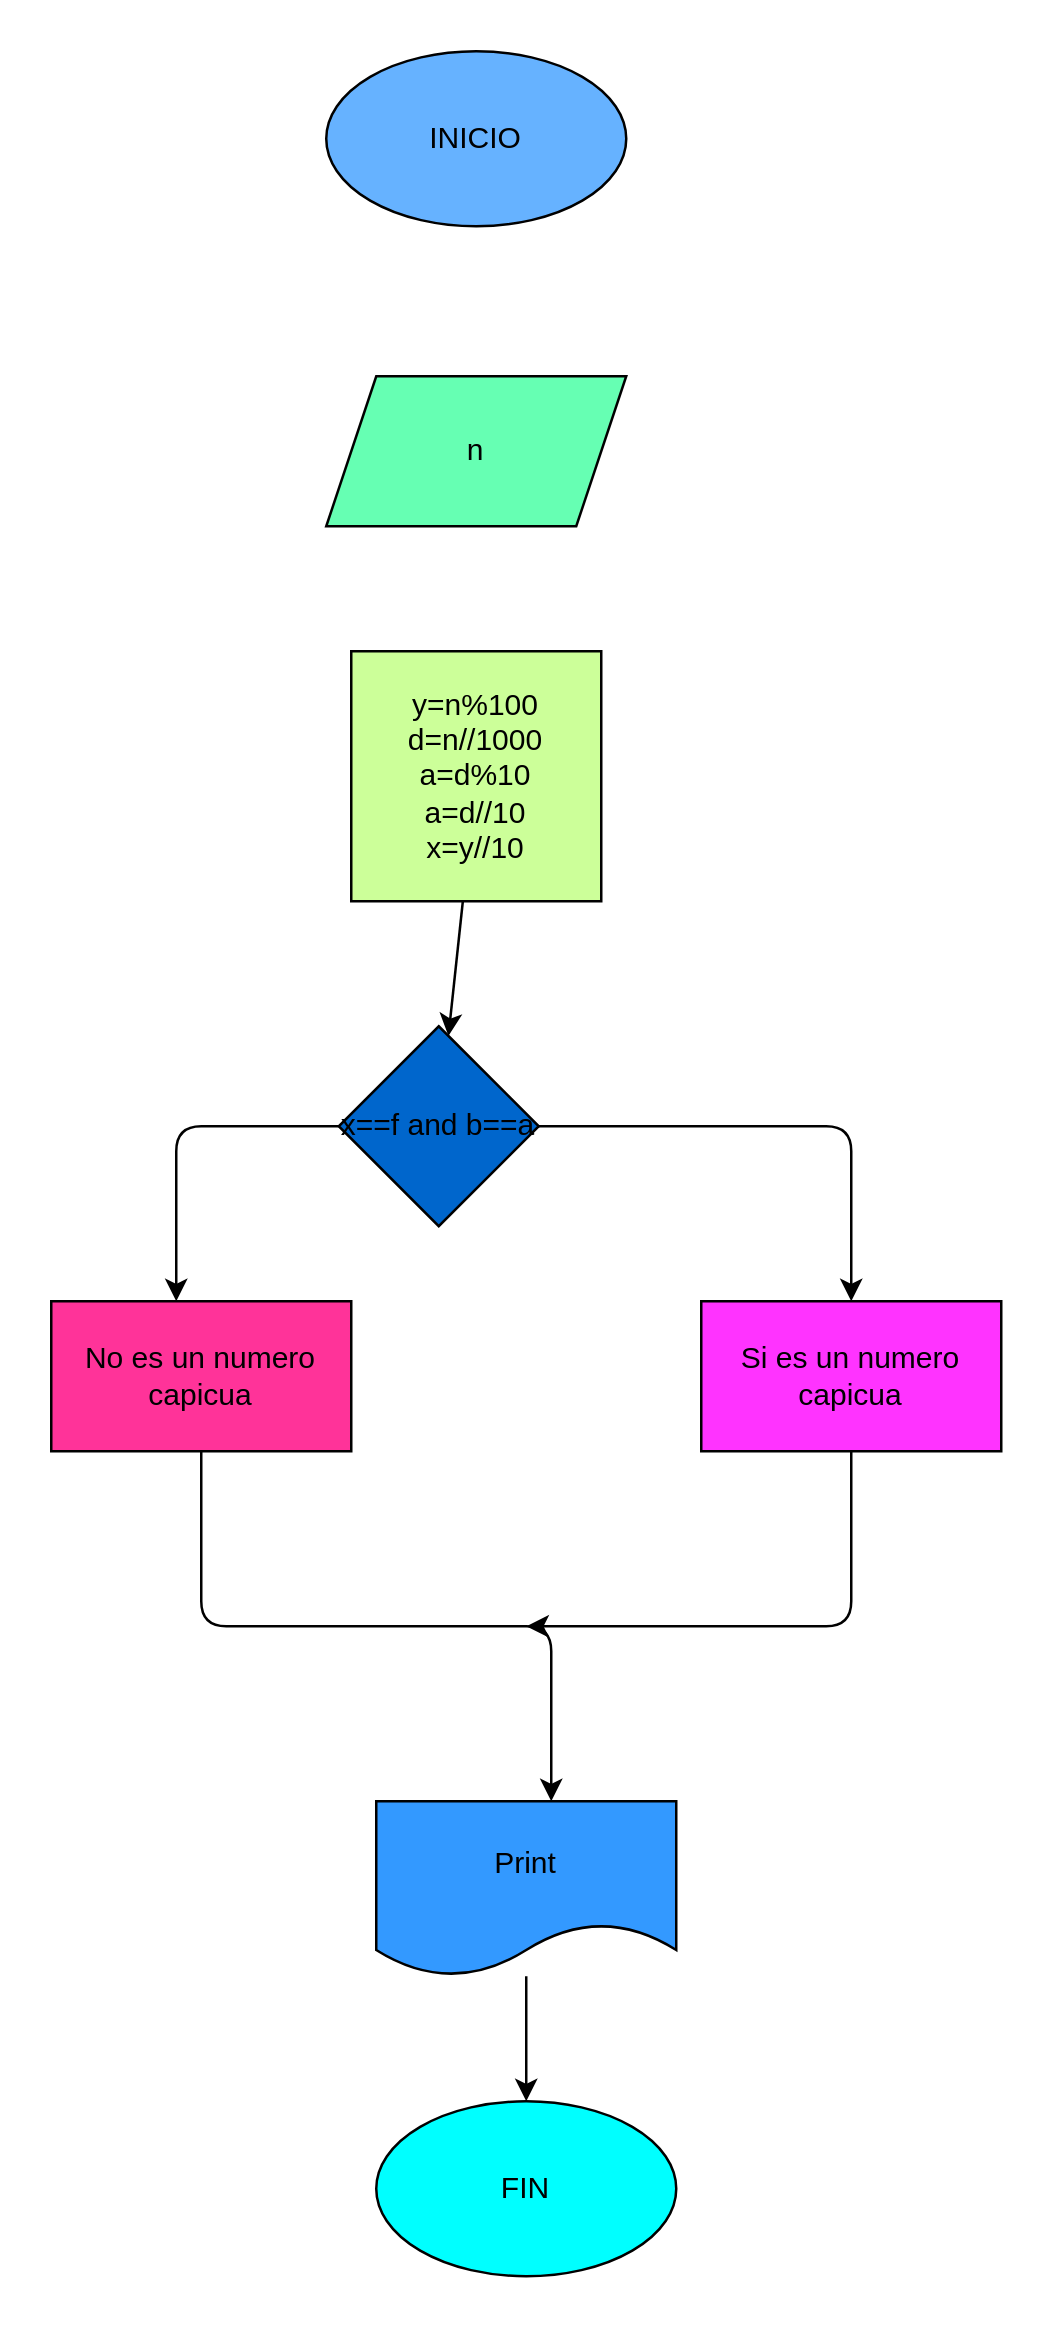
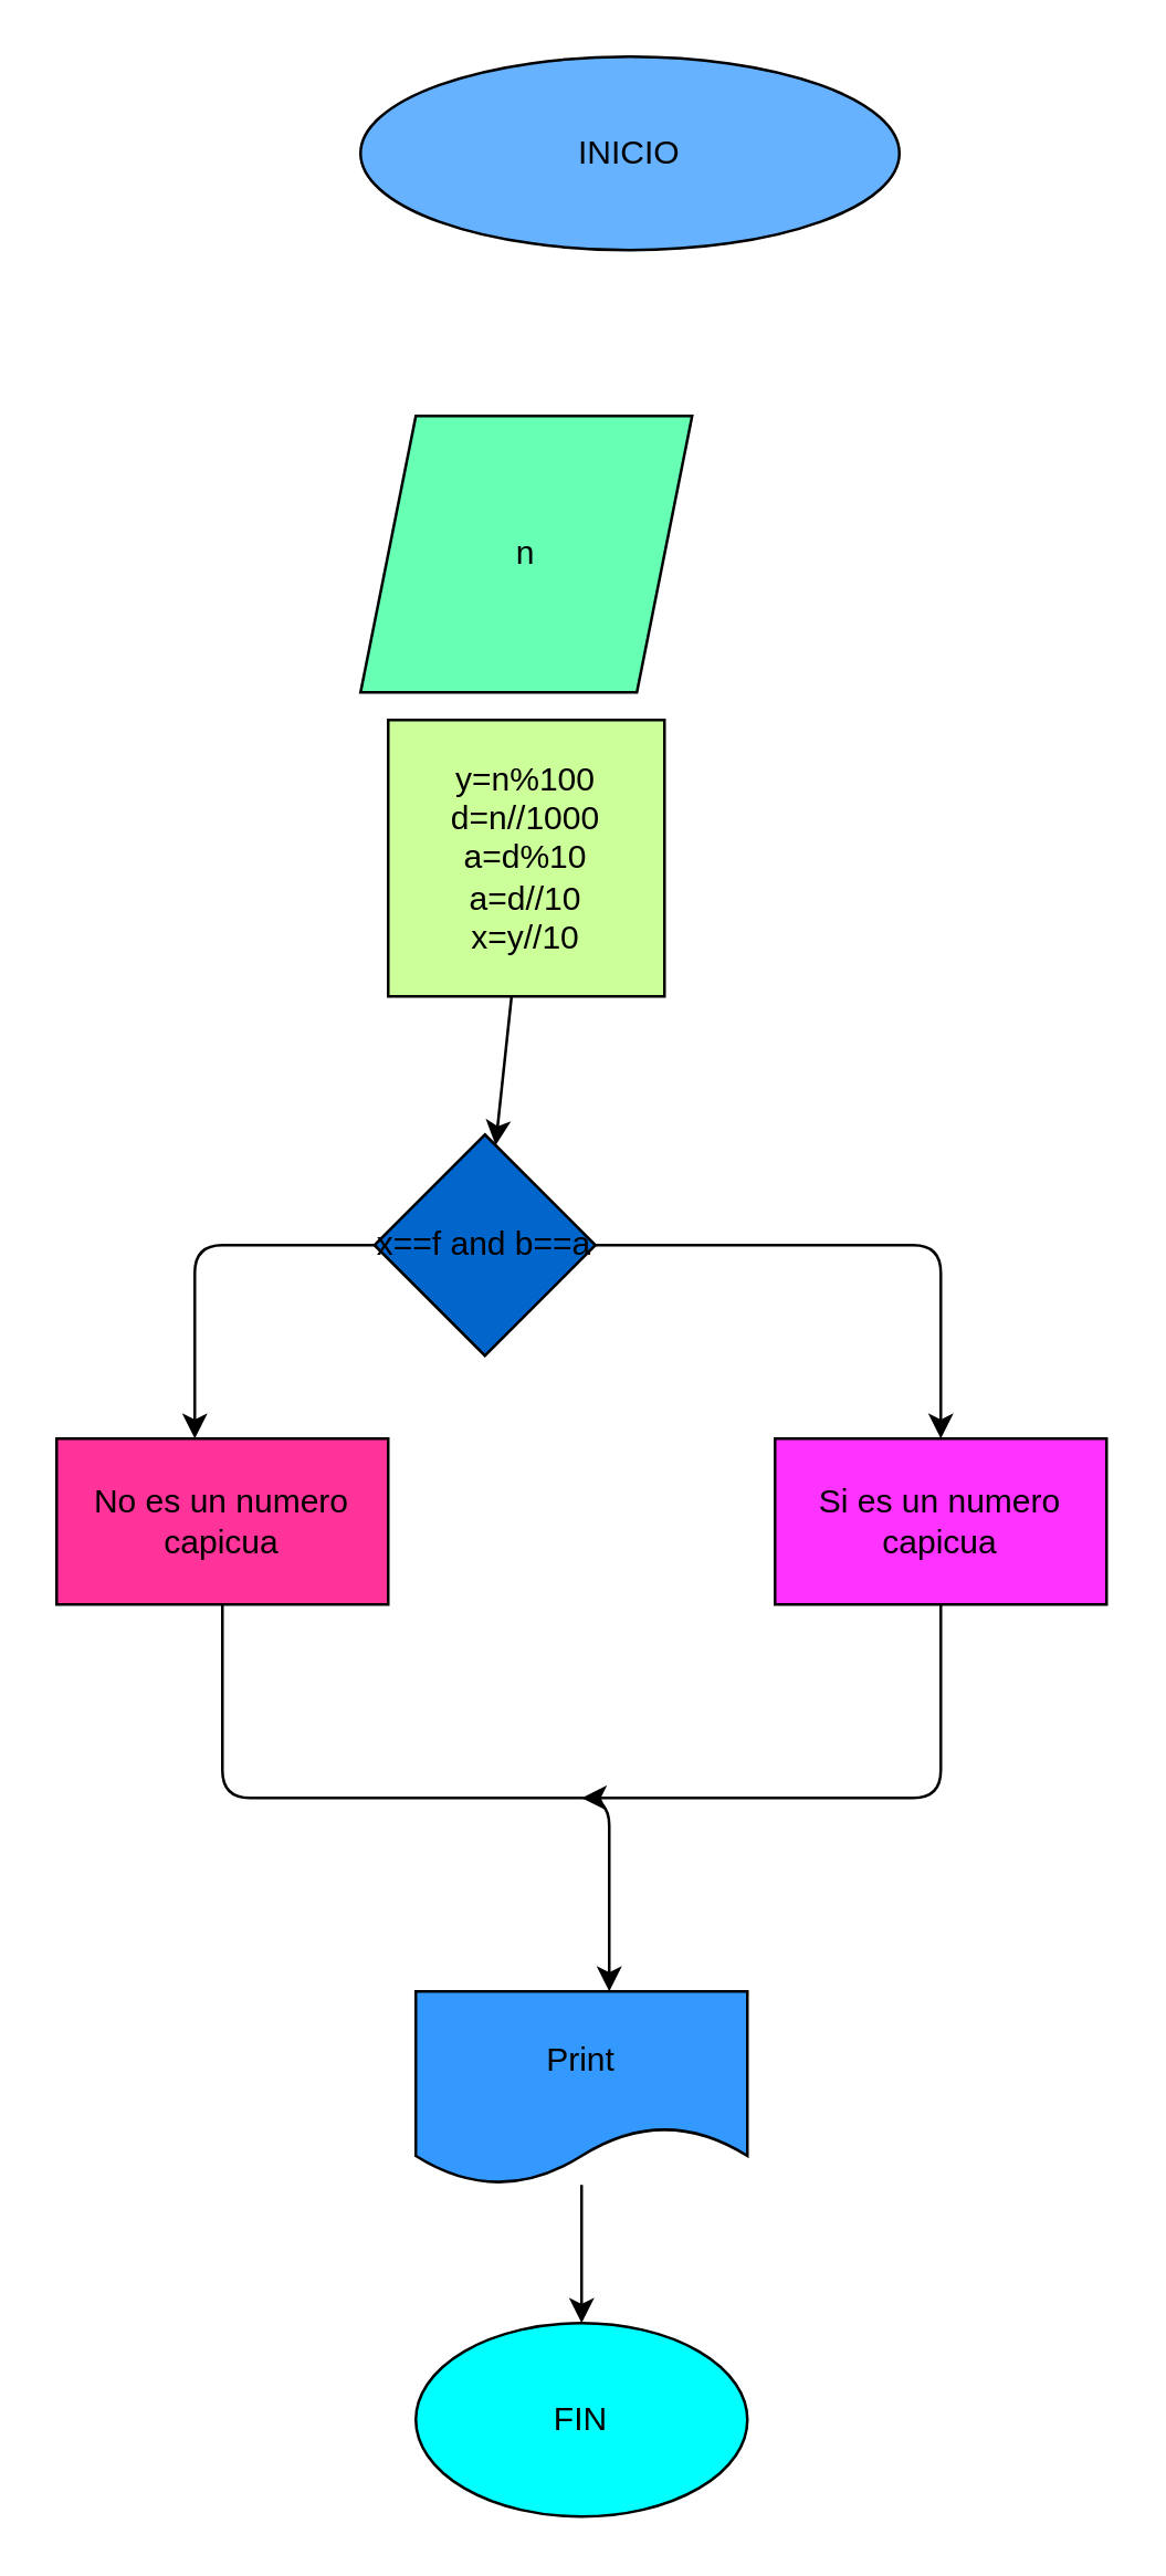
- <mxCell id="2" value="INICIO" style="ellipse;whiteSpace=wrap;html=1;fillColor=#66B2FF;" vertex="1" parent="1"><mxGeometry x="130" y="20" width="120" height="70" as="geometry" /></mxCell>
+ <mxCell id="2" value="INICIO" style="ellipse;whiteSpace=wrap;html=1;fillColor=#66B2FF;" vertex="1" parent="1"><mxGeometry x="130" y="20" width="195" height="70" as="geometry" /></mxCell>
- <mxCell id="3" value="n" style="shape=parallelogram;perimeter=parallelogramPerimeter;whiteSpace=wrap;html=1;fixedSize=1;fillColor=#66FFB3;" vertex="1" parent="1"><mxGeometry x="130" y="150" width="120" height="60" as="geometry" /></mxCell>
+ <mxCell id="3" value="n" style="shape=parallelogram;perimeter=parallelogramPerimeter;whiteSpace=wrap;html=1;fixedSize=1;fillColor=#66FFB3;" vertex="1" parent="1"><mxGeometry x="130" y="150" width="120" height="100" as="geometry" /></mxCell>
